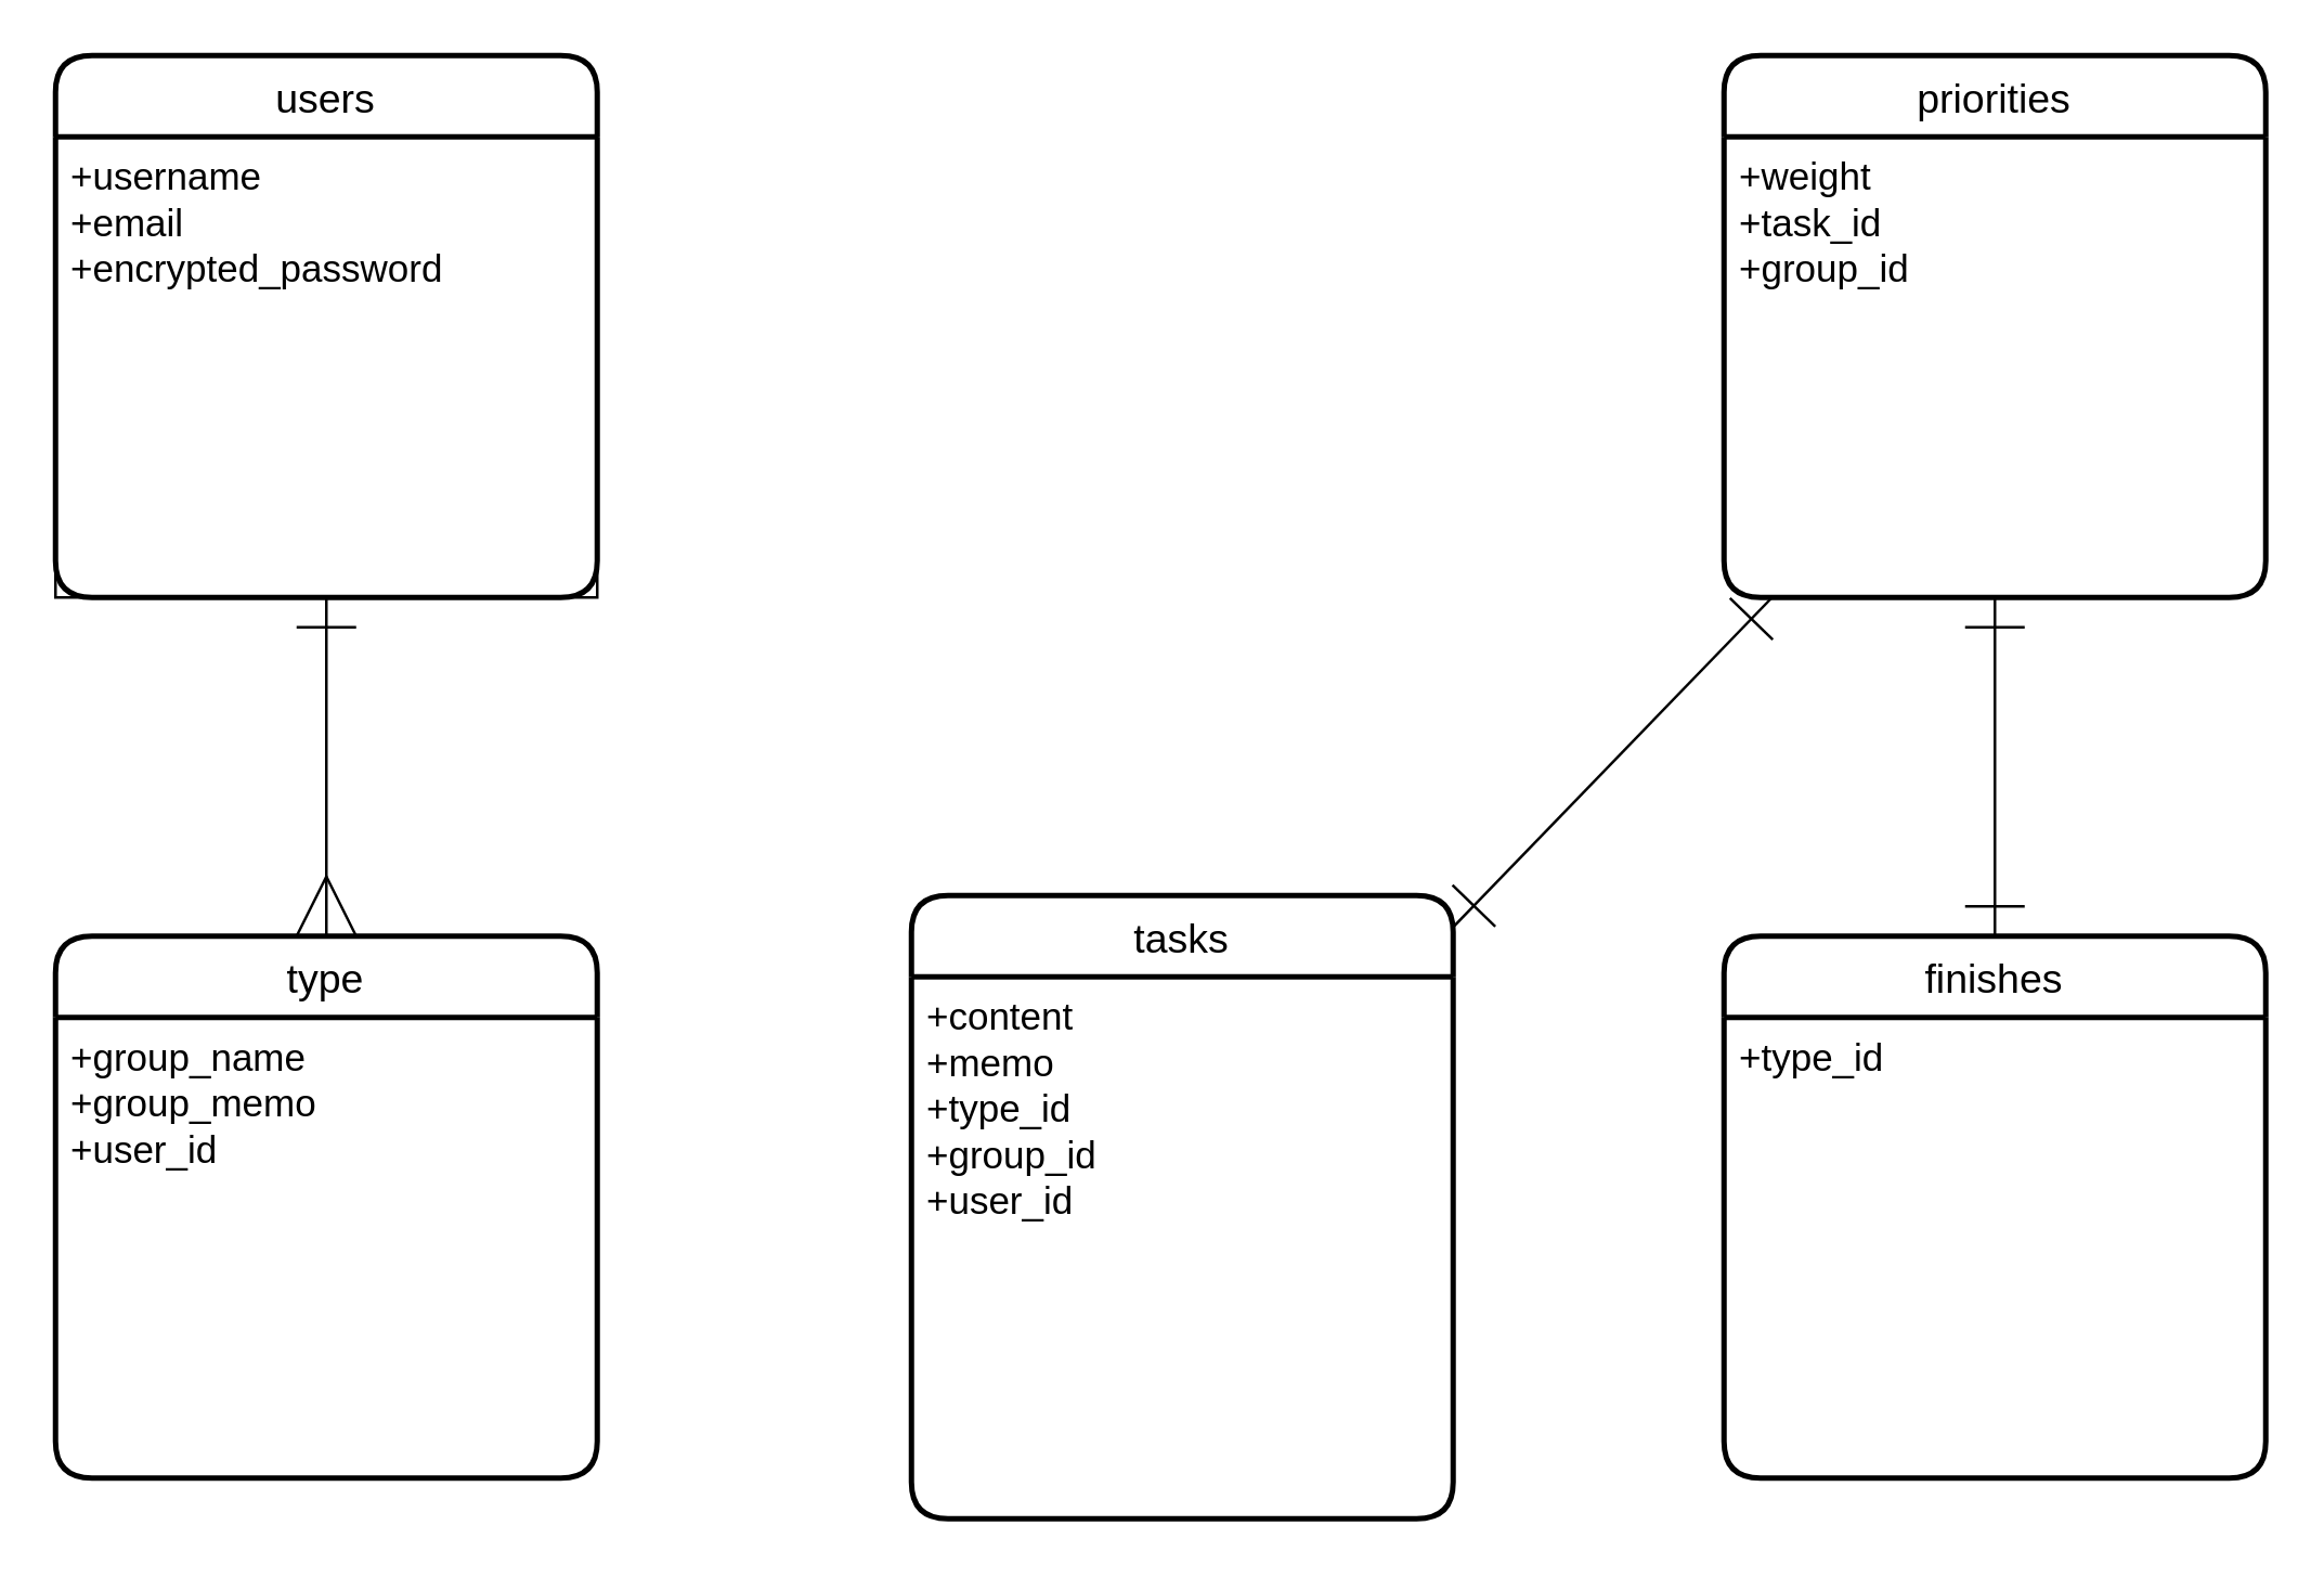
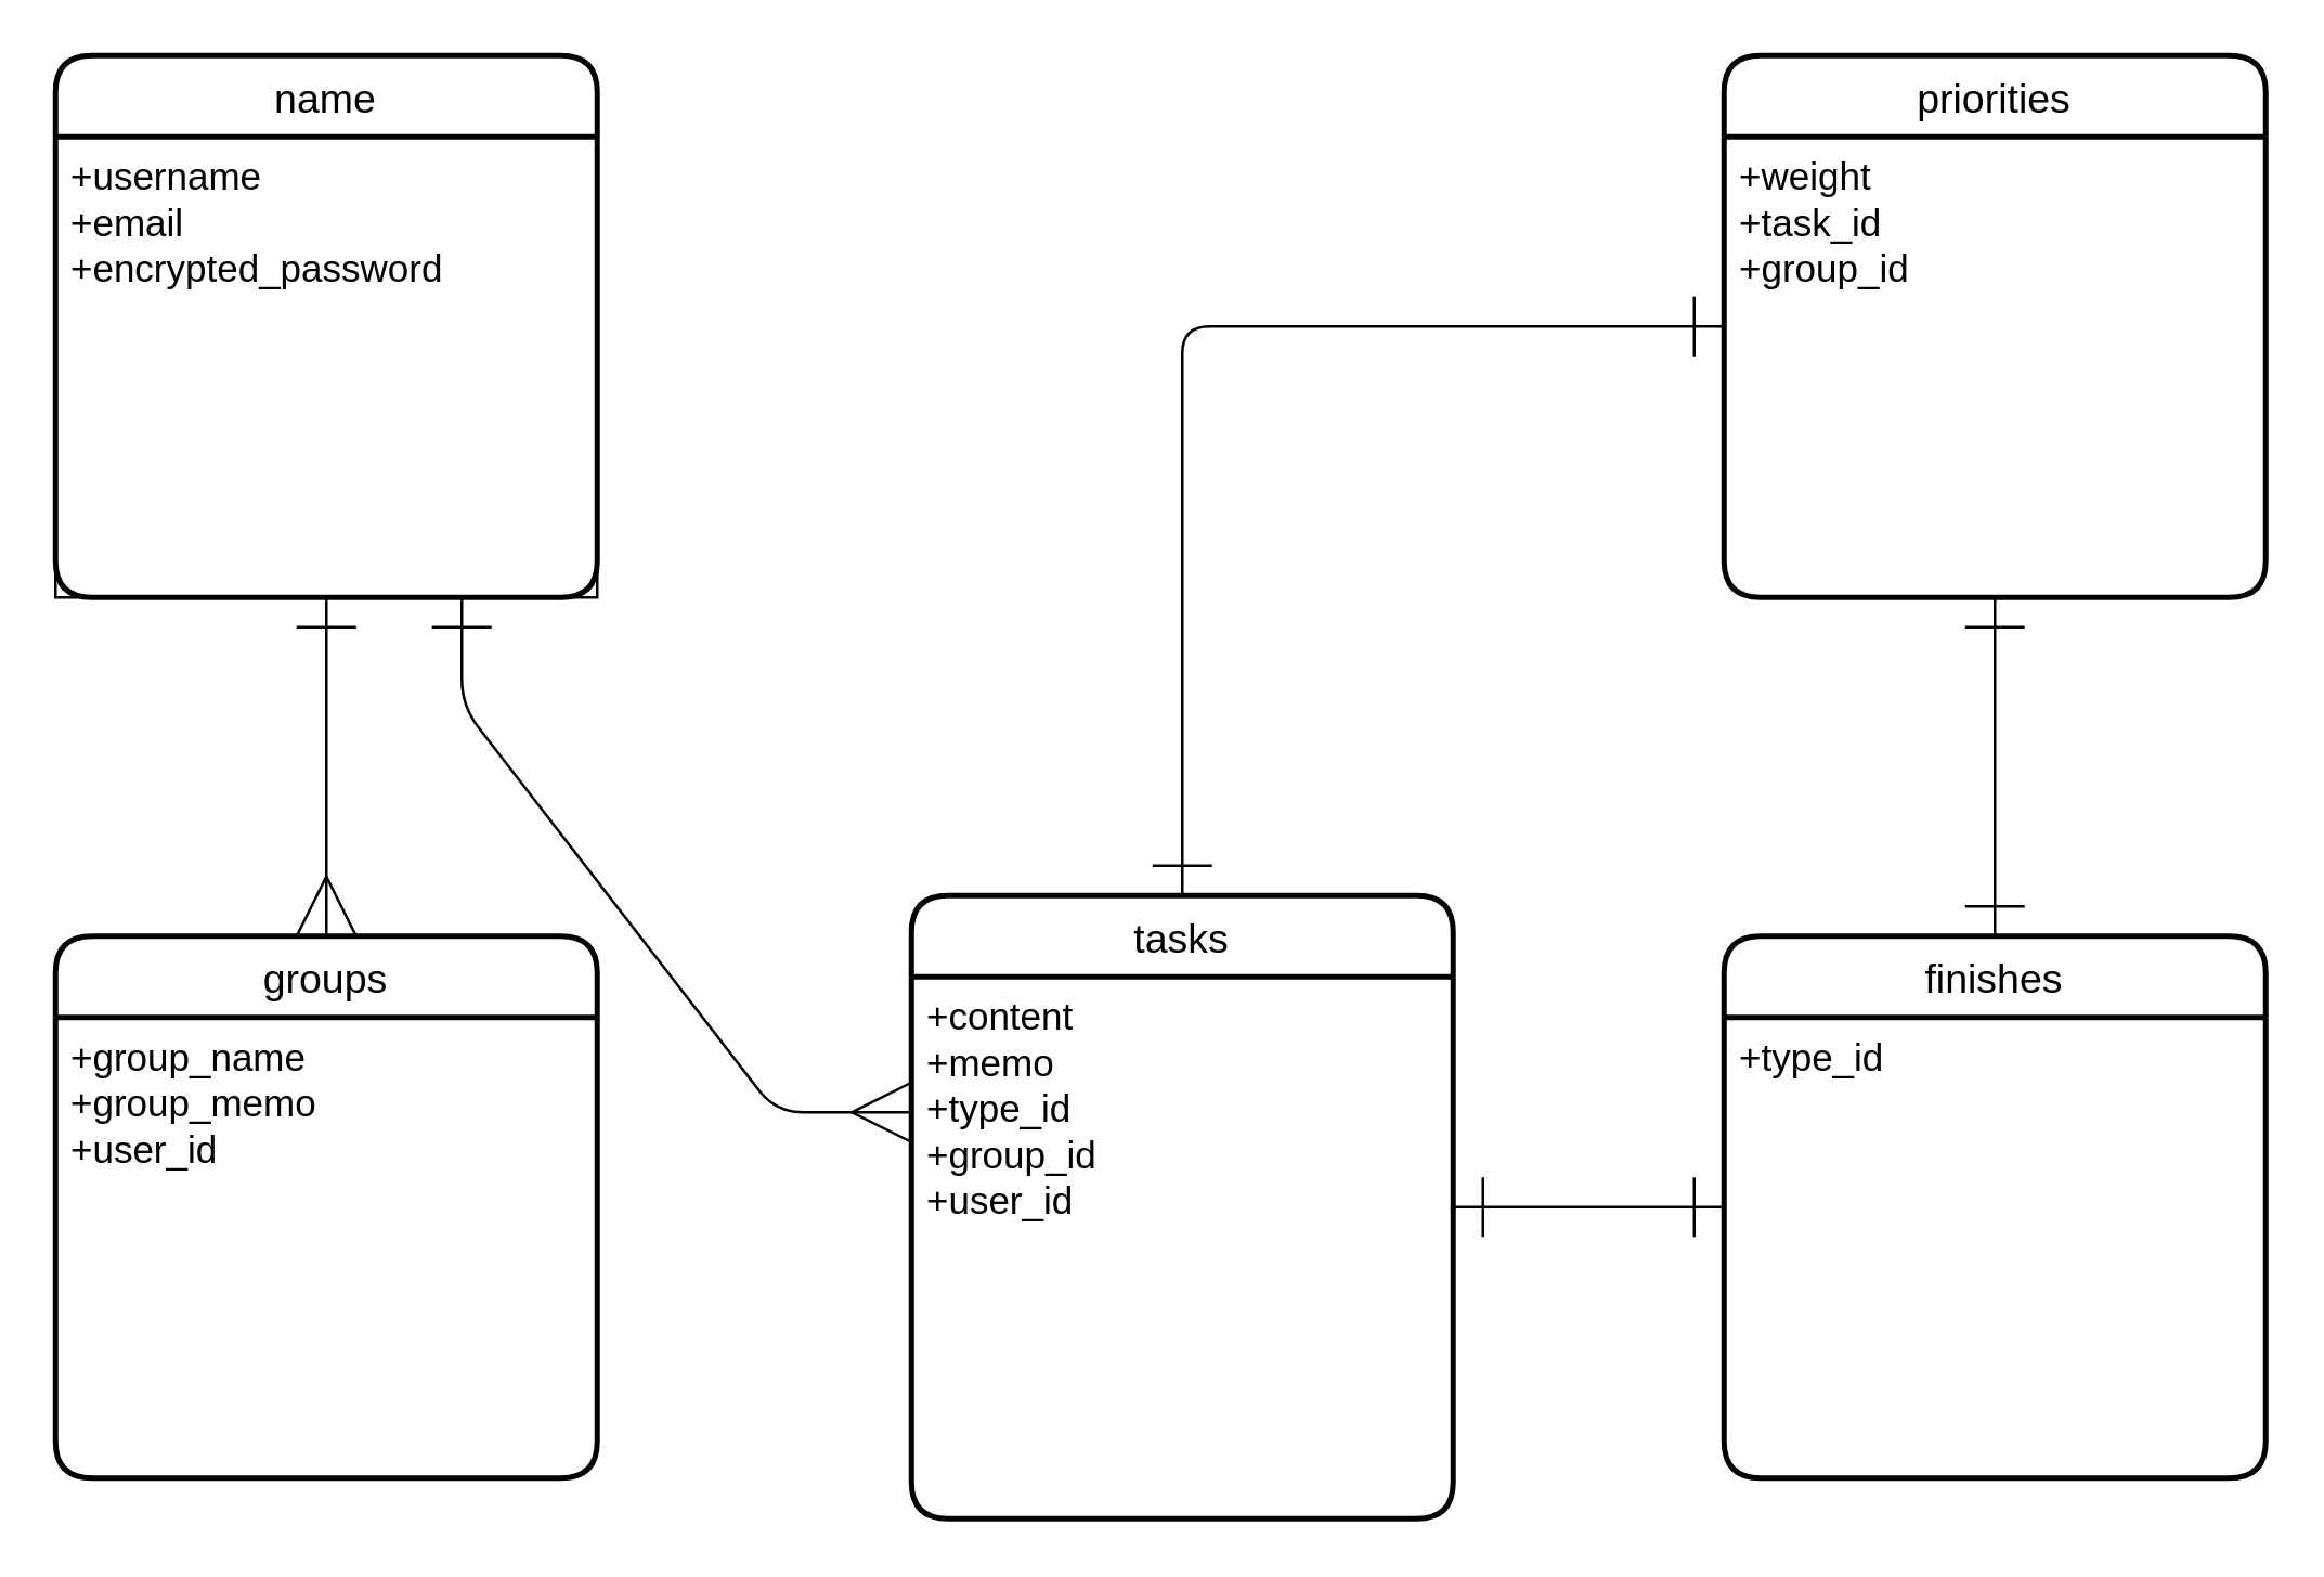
- <mxCell id="2" value="users" style="swimlane;childLayout=stackLayout;horizontal=1;startSize=30;horizontalStack=0;rounded=1;fontSize=15;fontStyle=0;strokeWidth=2;resizeParent=0;resizeLast=1;shadow=0;dashed=0;align=center;" parent="1" vertex="1"><mxGeometry x="20" y="20" width="200" height="200" as="geometry" /></mxCell>
+ <mxCell id="2" value="name" style="swimlane;childLayout=stackLayout;horizontal=1;startSize=30;horizontalStack=0;rounded=1;fontSize=15;fontStyle=0;strokeWidth=2;resizeParent=0;resizeLast=1;shadow=0;dashed=0;align=center;" parent="1" vertex="1"><mxGeometry x="20" y="20" width="200" height="200" as="geometry" /></mxCell>
+ <mxCell id="14" style="edgeStyle=none;html=1;entryX=0;entryY=0.5;entryDx=0;entryDy=0;fontSize=15;endArrow=ERone;endFill=0;endSize=20;startArrow=ERone;startFill=0;startSize=20;" parent="1" source="6" target="10" edge="1"><mxGeometry relative="1" as="geometry"><Array as="points"><mxPoint x="436" y="120" /></Array></mxGeometry></mxCell>
- <mxCell id="13" style="edgeStyle=none;html=1;fontSize=15;endArrow=ERone;endFill=0;endSize=20;startArrow=ERone;startFill=0;startSize=20;" parent="1" source="6" target="11" edge="1"><mxGeometry relative="1" as="geometry" /></mxCell>
+ <mxCell id="13" style="edgeStyle=none;html=1;entryX=0;entryY=0.5;entryDx=0;entryDy=0;fontSize=15;endArrow=ERone;endFill=0;endSize=20;startArrow=ERone;startFill=0;startSize=20;" parent="1" source="6" target="8" edge="1"><mxGeometry relative="1" as="geometry" /></mxCell>
+ <mxCell id="16" style="edgeStyle=none;html=1;exitX=0.75;exitY=1;exitDx=0;exitDy=0;entryX=0;entryY=0.25;entryDx=0;entryDy=0;endArrow=ERmany;endFill=0;endSize=20;startSize=20;startArrow=ERone;startFill=0;" parent="1" source="3" target="7" edge="1"><mxGeometry relative="1" as="geometry"><Array as="points"><mxPoint x="170" y="260" /><mxPoint x="286" y="410" /></Array></mxGeometry></mxCell>
- <mxCell id="4" value="type" style="swimlane;childLayout=stackLayout;horizontal=1;startSize=30;horizontalStack=0;rounded=1;fontSize=15;fontStyle=0;strokeWidth=2;resizeParent=0;resizeLast=1;shadow=0;dashed=0;align=center;" parent="1" vertex="1"><mxGeometry x="20" y="345" width="200" height="200" as="geometry" /></mxCell>
+ <mxCell id="4" value="groups" style="swimlane;childLayout=stackLayout;horizontal=1;startSize=30;horizontalStack=0;rounded=1;fontSize=15;fontStyle=0;strokeWidth=2;resizeParent=0;resizeLast=1;shadow=0;dashed=0;align=center;" parent="1" vertex="1"><mxGeometry x="20" y="345" width="200" height="200" as="geometry" /></mxCell>
